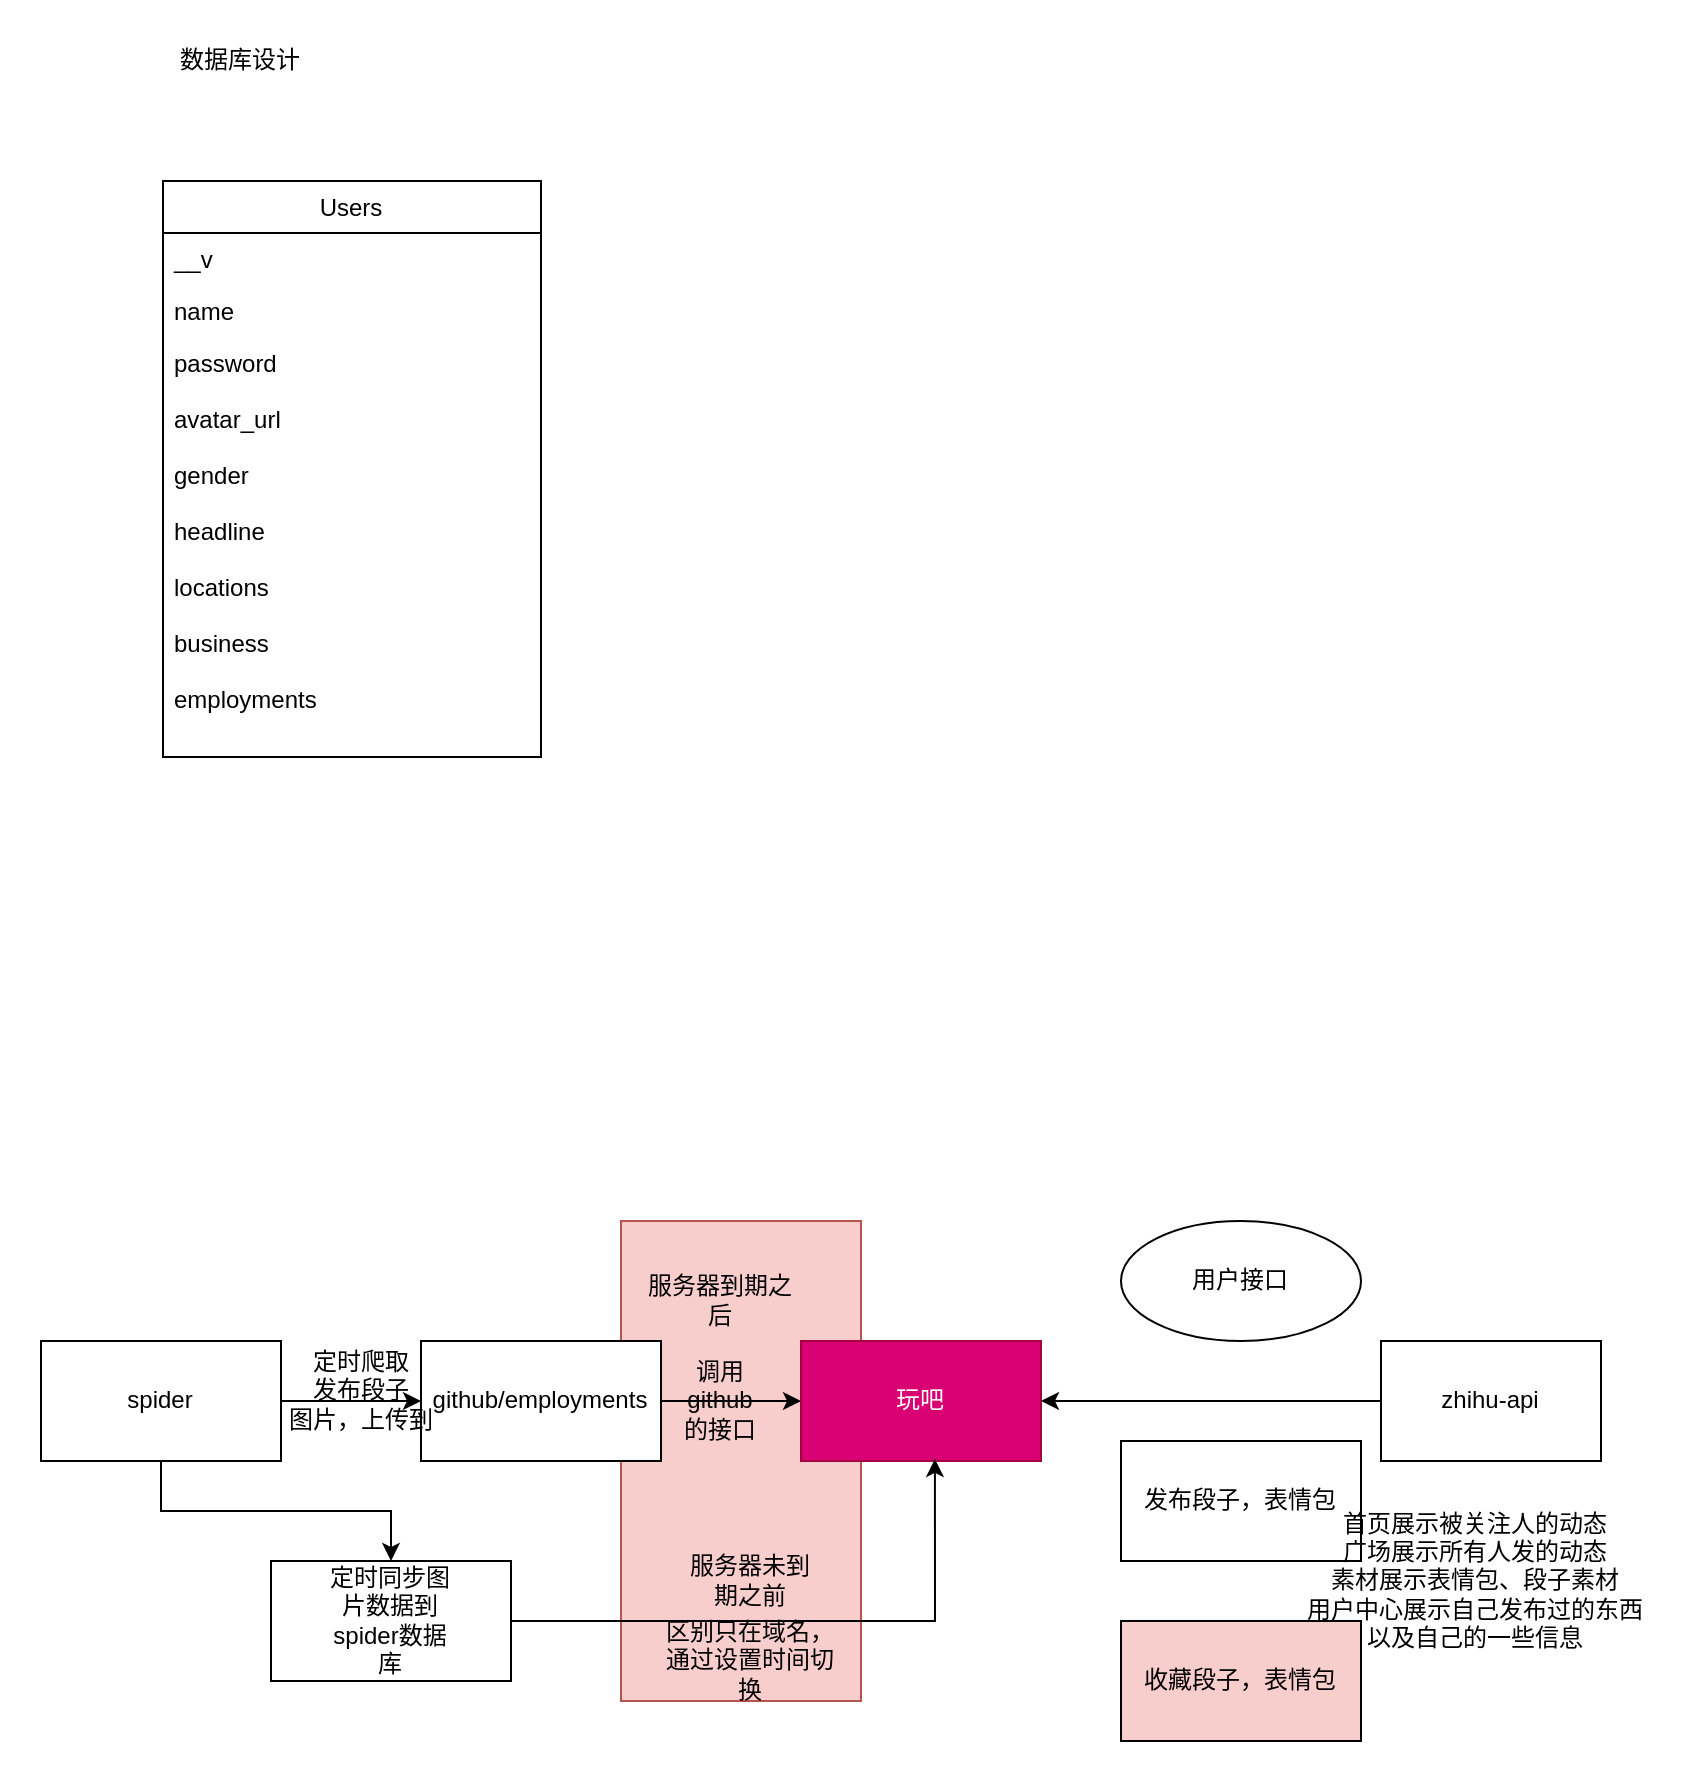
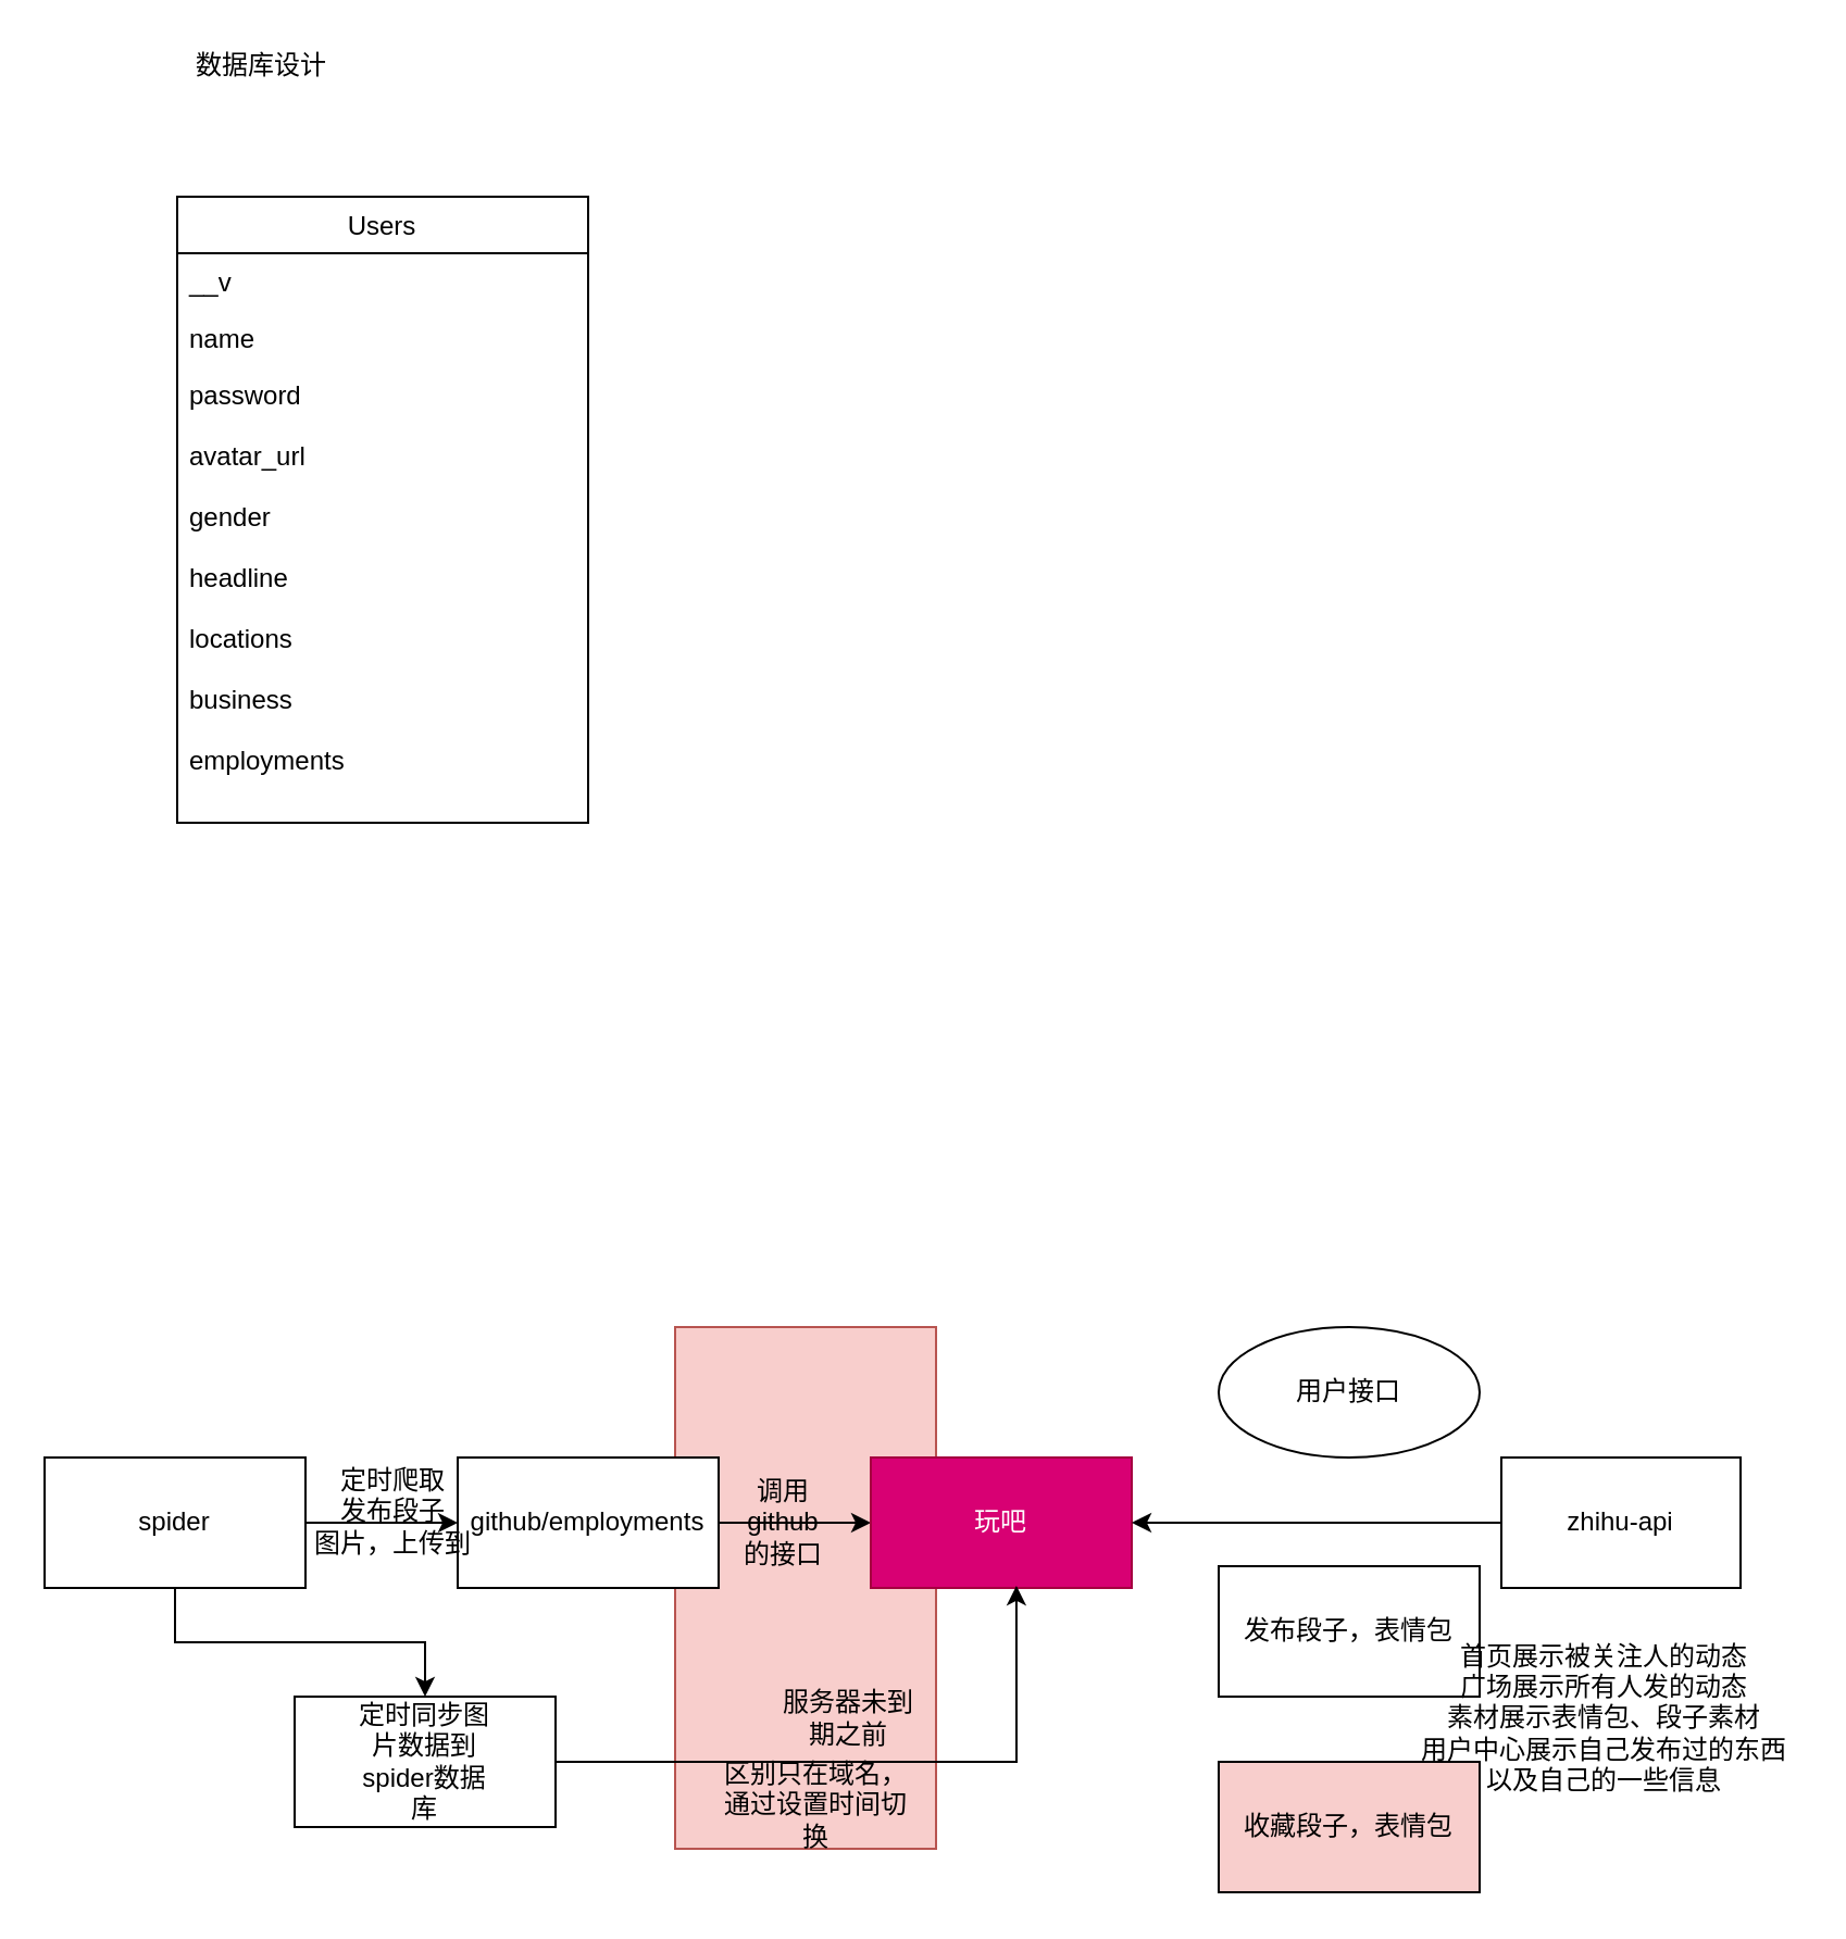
- <mxCell id="20" value="服务器到期之后" style="text;html=1;strokeColor=none;fillColor=none;align=center;verticalAlign=middle;whiteSpace=wrap;rounded=0;" vertex="1" parent="1"><mxGeometry x="320" y="640" width="80" height="20" as="geometry" /></mxCell>
- <mxCell id="19" value="服务器未到期之前" style="text;html=1;strokeColor=none;fillColor=none;align=center;verticalAlign=middle;whiteSpace=wrap;rounded=0;" vertex="1" parent="1"><mxGeometry x="340" y="780" width="70" height="20" as="geometry" /></mxCell>
+ <mxCell id="19" value="服务器未到期之前" style="text;html=1;strokeColor=none;fillColor=none;align=center;verticalAlign=middle;whiteSpace=wrap;rounded=0;" vertex="1" parent="1"><mxGeometry x="355" y="780" width="70" height="20" as="geometry" /></mxCell>
